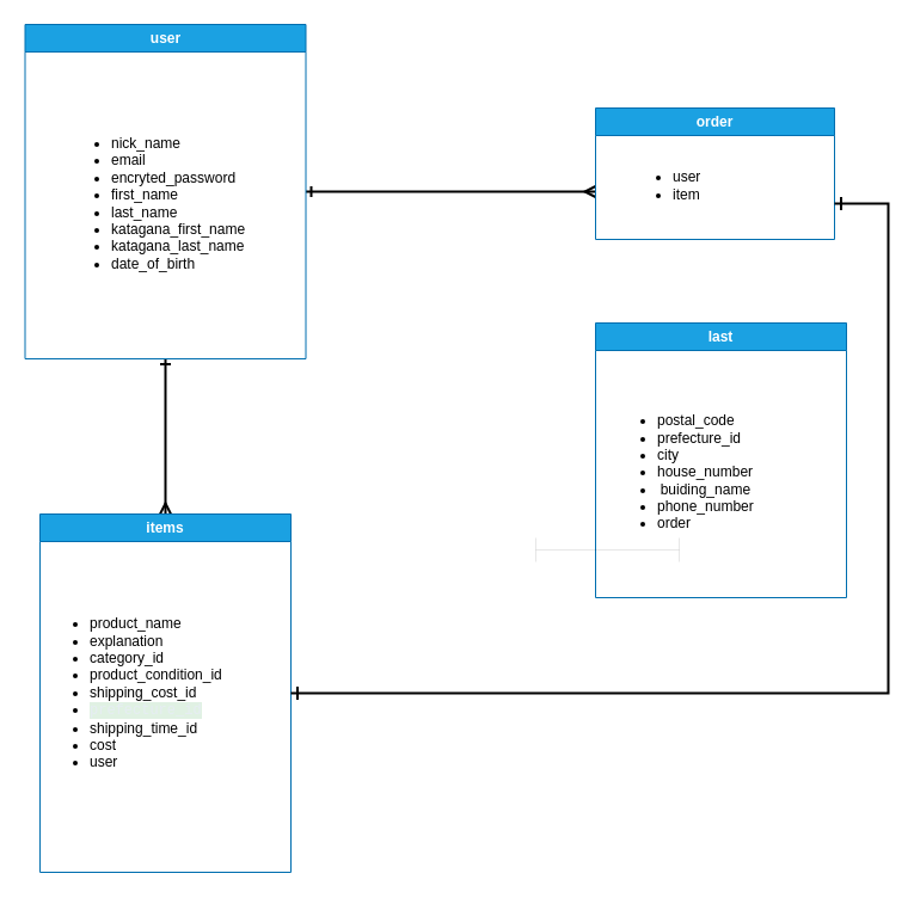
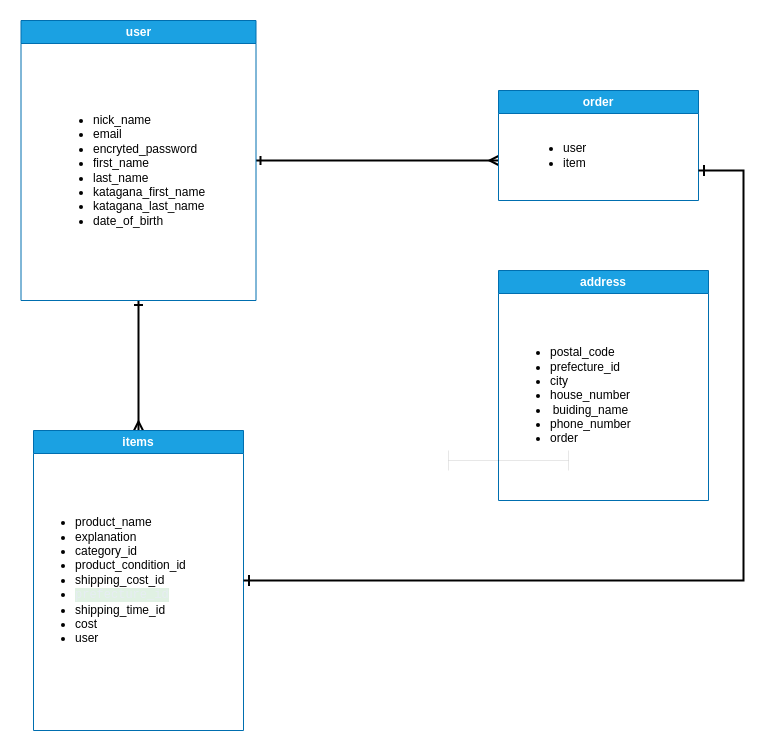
- <mxCell id="10" value="last" style="swimlane;whiteSpace=wrap;html=1;fillColor=#1ba1e2;fontColor=#ffffff;strokeColor=#006EAF;" parent="1" vertex="1"><mxGeometry x="498" y="270" width="210" height="230" as="geometry" /></mxCell>
+ <mxCell id="10" value="address" style="swimlane;whiteSpace=wrap;html=1;fillColor=#1ba1e2;fontColor=#ffffff;strokeColor=#006EAF;" parent="1" vertex="1"><mxGeometry x="498" y="270" width="210" height="230" as="geometry" /></mxCell>
